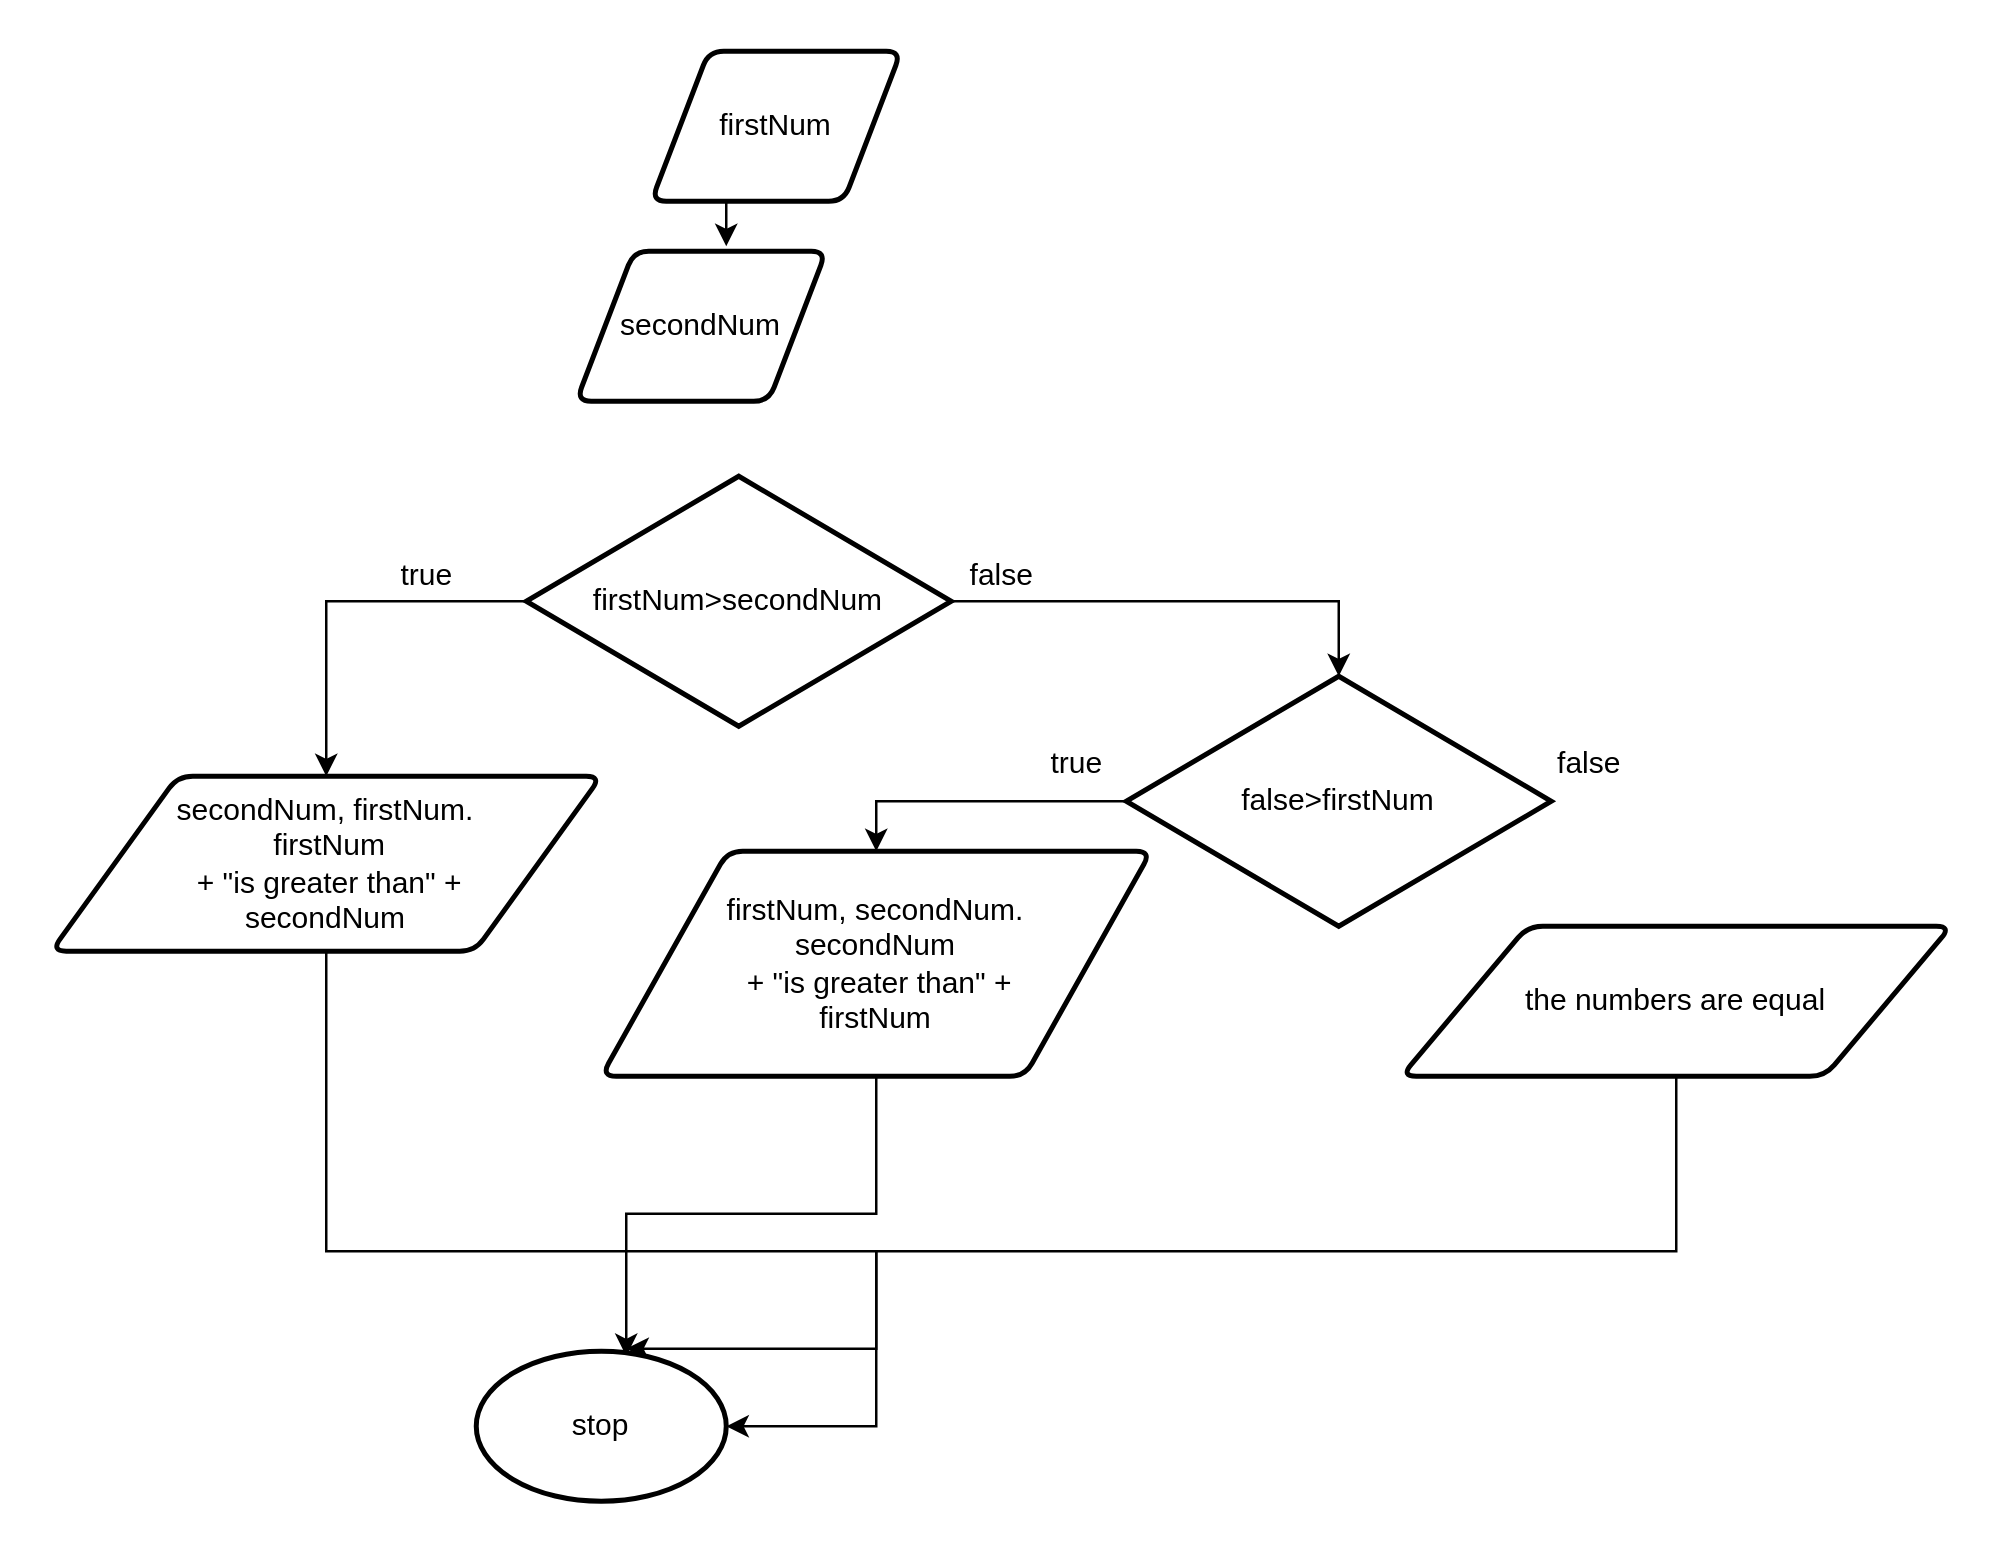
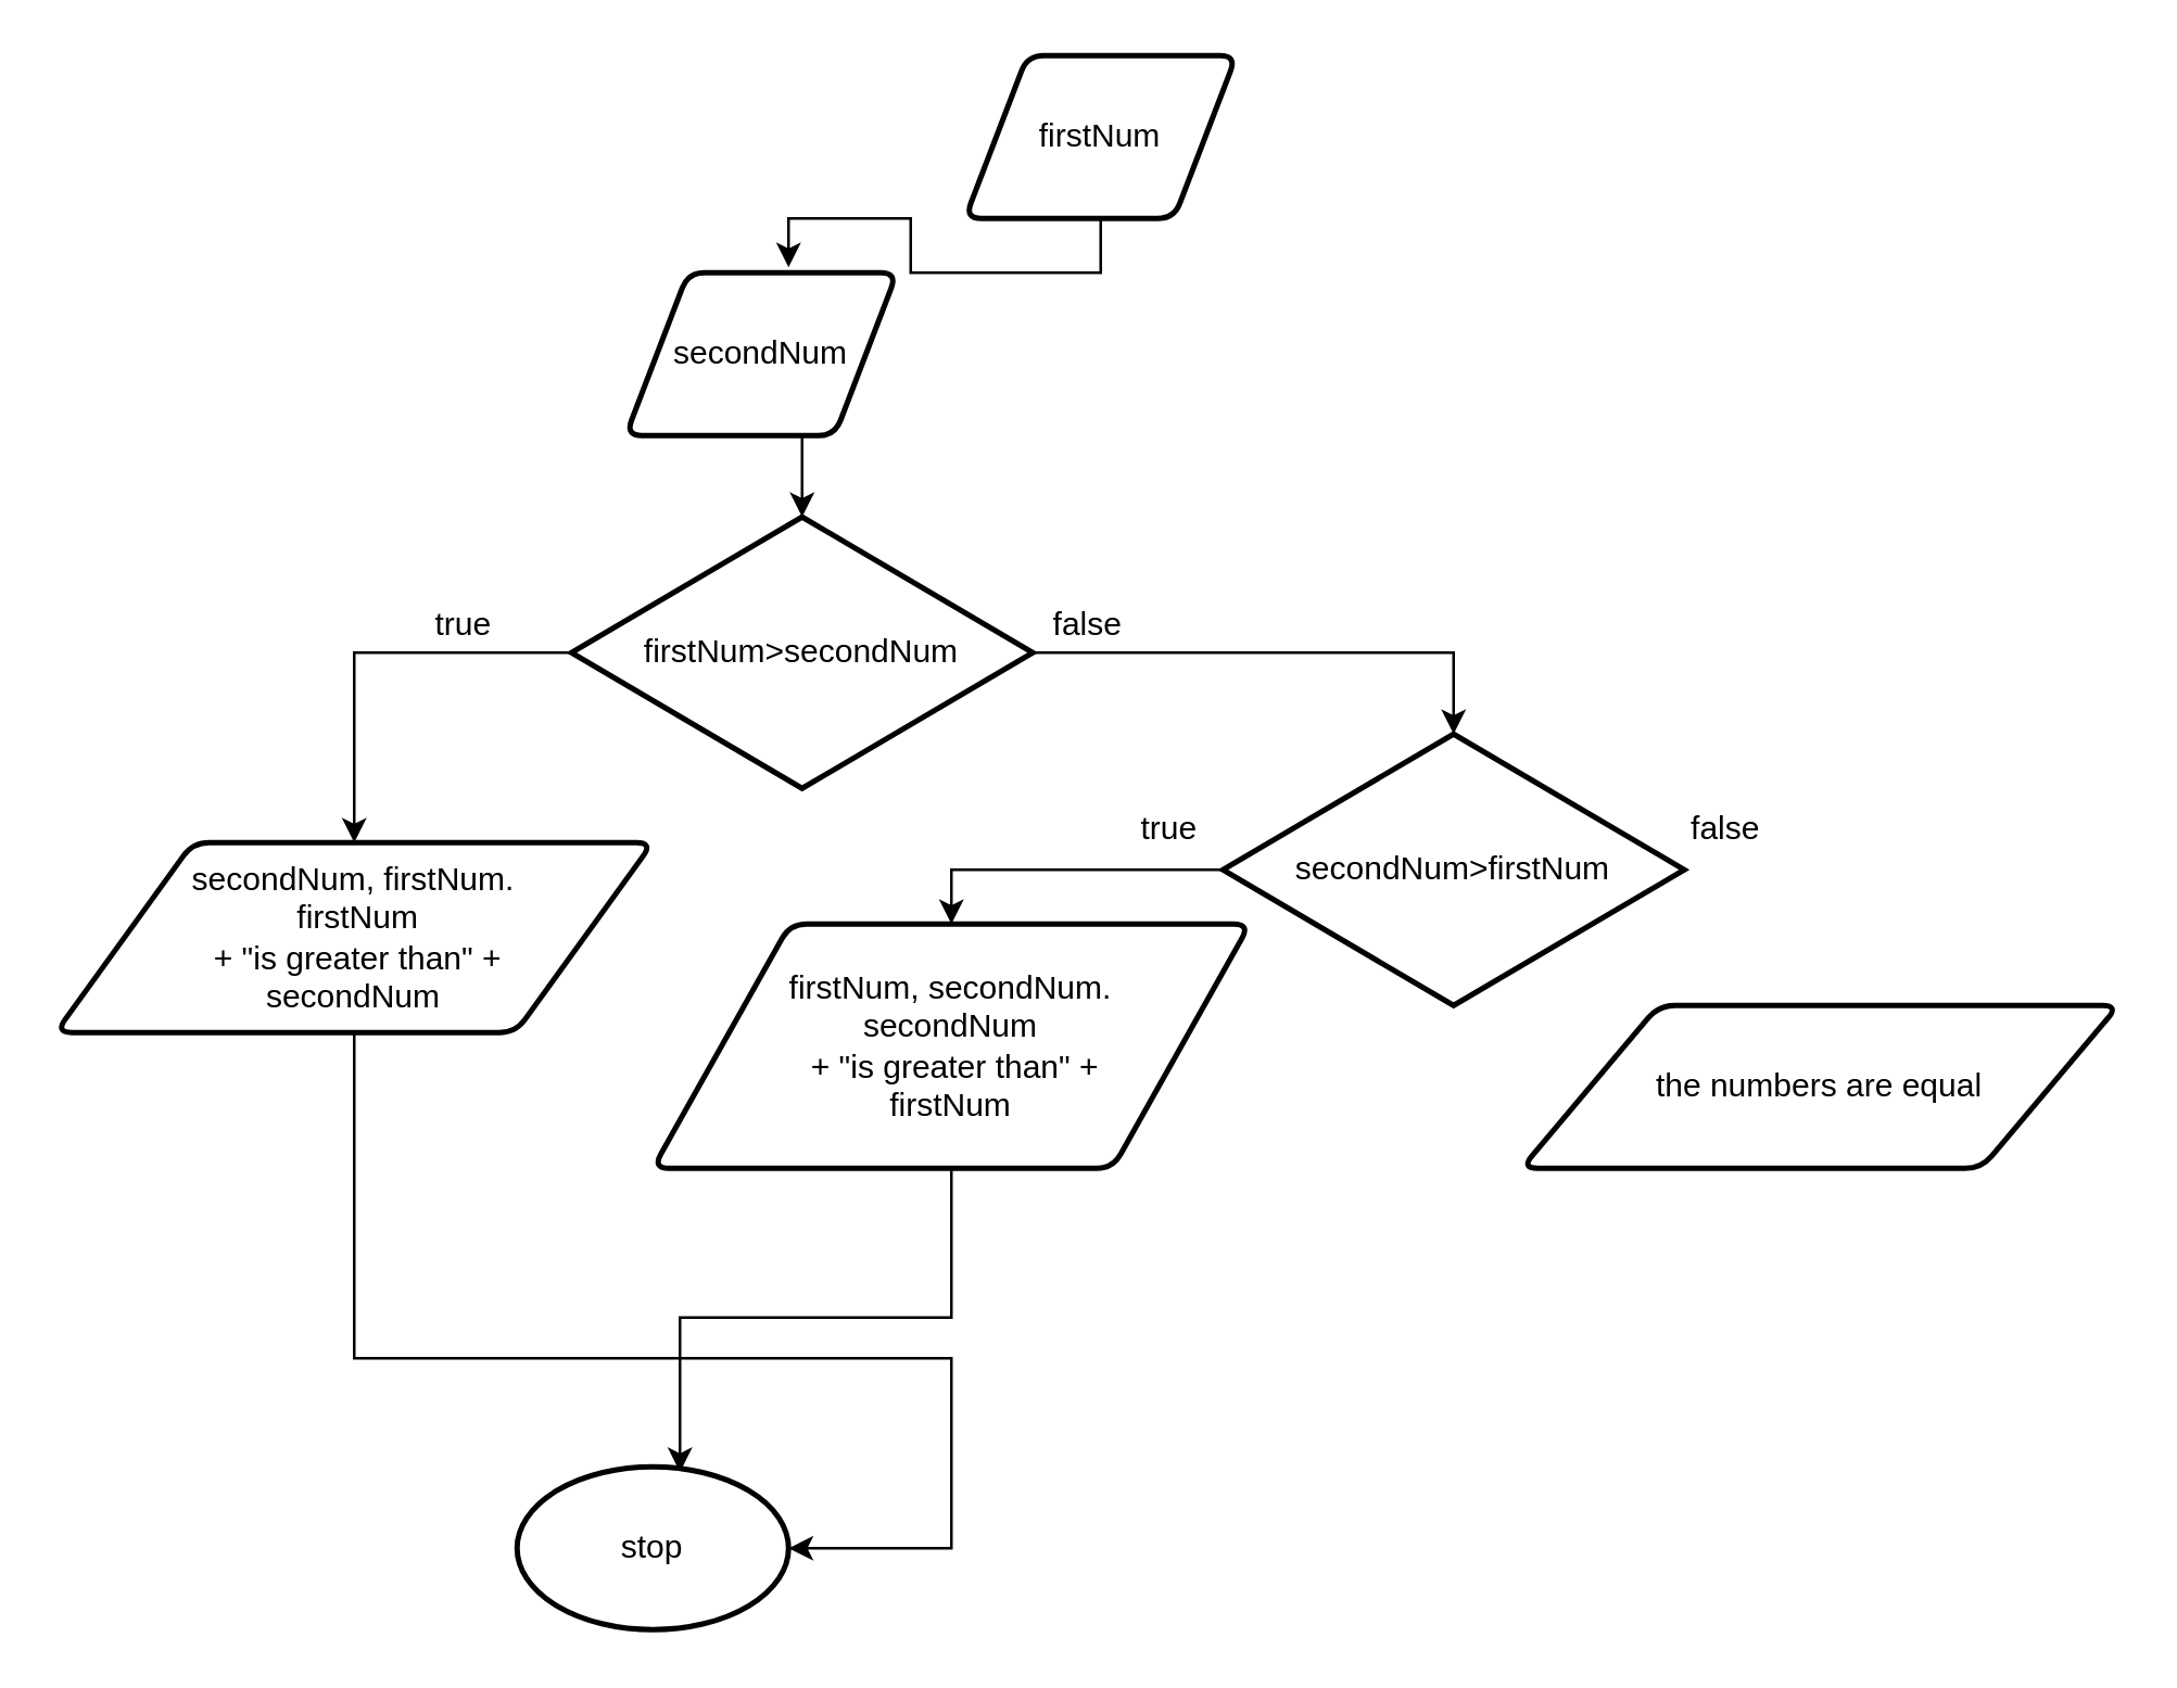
- <mxCell id="3" value="firstNum" style="shape=parallelogram;html=1;strokeWidth=2;perimeter=parallelogramPerimeter;whiteSpace=wrap;rounded=1;arcSize=12;size=0.23;" vertex="1" parent="1"><mxGeometry x="260" y="20" width="100" height="60" as="geometry" /></mxCell>
+ <mxCell id="3" value="firstNum" style="shape=parallelogram;html=1;strokeWidth=2;perimeter=parallelogramPerimeter;whiteSpace=wrap;rounded=1;arcSize=12;size=0.23;" vertex="1" parent="1"><mxGeometry x="355" y="20" width="100" height="60" as="geometry" /></mxCell>
+ <mxCell id="4" style="edgeStyle=orthogonalEdgeStyle;rounded=0;orthogonalLoop=1;jettySize=auto;html=1;exitX=0.5;exitY=1;exitDx=0;exitDy=0;entryX=0.5;entryY=0;entryDx=0;entryDy=0;entryPerimeter=0;" edge="1" parent="1" source="5" target="8"><mxGeometry relative="1" as="geometry" /></mxCell>
- <mxCell id="12" value="false&amp;gt;firstNum" style="strokeWidth=2;html=1;shape=mxgraph.flowchart.decision;whiteSpace=wrap;" vertex="1" parent="1"><mxGeometry x="450" y="270" width="170" height="100" as="geometry" /></mxCell>
+ <mxCell id="12" value="secondNum&amp;gt;firstNum" style="strokeWidth=2;html=1;shape=mxgraph.flowchart.decision;whiteSpace=wrap;" vertex="1" parent="1"><mxGeometry x="450" y="270" width="170" height="100" as="geometry" /></mxCell>
- <mxCell id="18" style="edgeStyle=orthogonalEdgeStyle;rounded=0;orthogonalLoop=1;jettySize=auto;html=1;entryX=0.6;entryY=-0.017;entryDx=0;entryDy=0;entryPerimeter=0;" edge="1" parent="1" source="19" target="21"><mxGeometry relative="1" as="geometry"><Array as="points"><mxPoint x="670" y="500" /><mxPoint x="350" y="500" /></Array></mxGeometry></mxCell>
